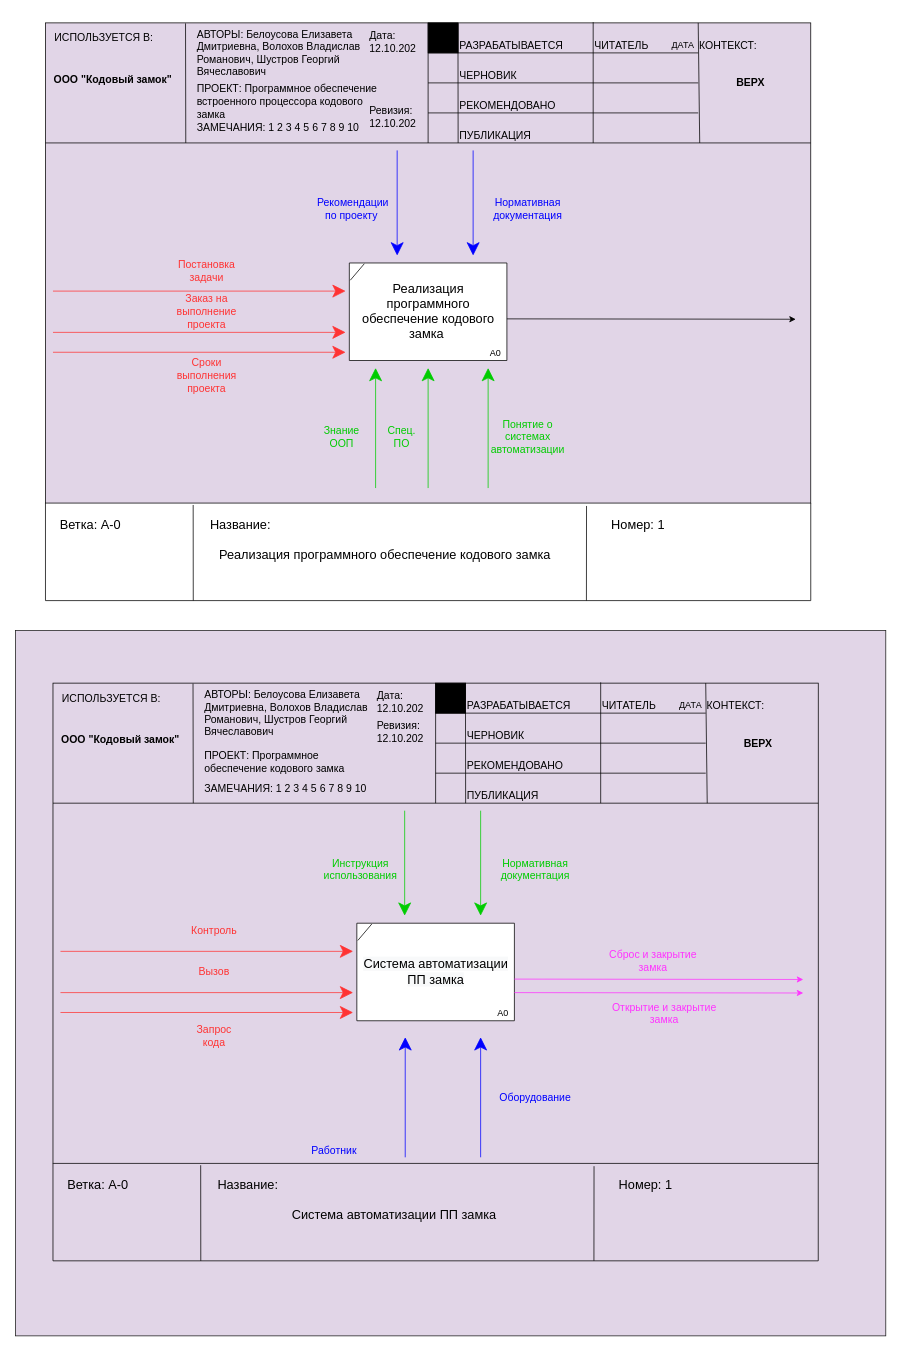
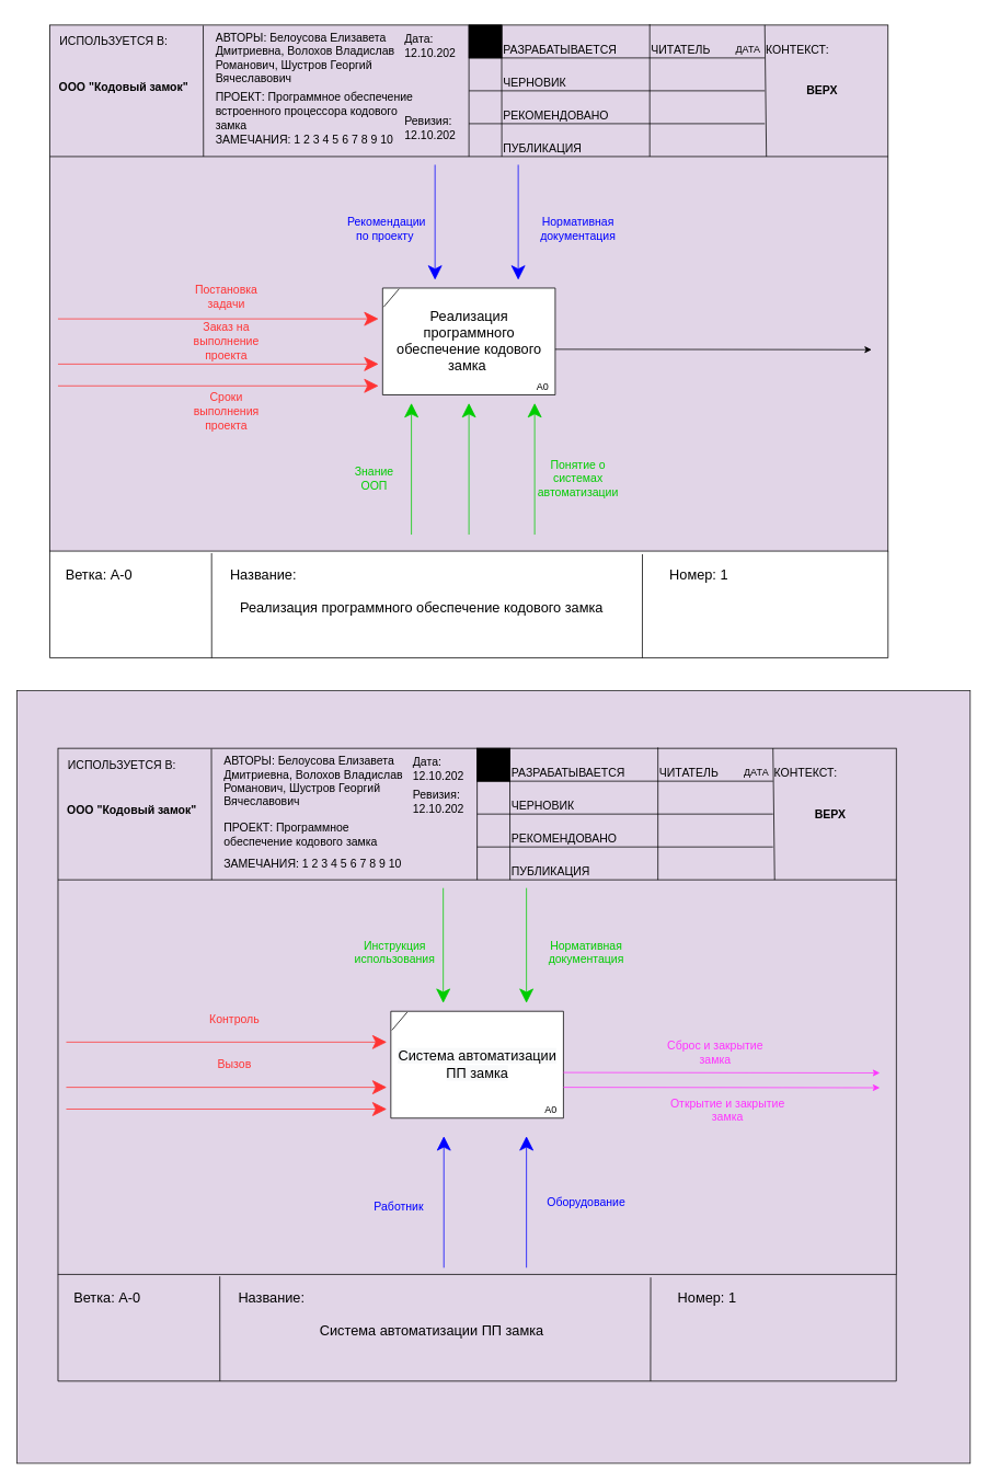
- <mxCell id="56" value="&lt;span style=&quot;color: rgb(0 , 204 , 0) ; font-size: 14px&quot;&gt;Спец. &lt;br&gt;ПО&lt;/span&gt;" style="text;html=1;strokeColor=none;fillColor=none;align=center;verticalAlign=middle;whiteSpace=wrap;rounded=0;" vertex="1" parent="1"><mxGeometry x="500" y="574" width="70" height="16" as="geometry" /></mxCell>
- <mxCell id="111" value="&lt;font style=&quot;font-size: 14px&quot; color=&quot;#ff3333&quot;&gt;Запрос кода&lt;/font&gt;" style="text;html=1;strokeColor=none;fillColor=none;align=center;verticalAlign=middle;whiteSpace=wrap;rounded=0;" vertex="1" parent="1"><mxGeometry x="250" y="1370" width="70" height="20" as="geometry" /></mxCell>
- <mxCell id="117" value="&lt;span style=&quot;font-size: 14px&quot;&gt;&lt;font color=&quot;#0000ff&quot;&gt;Работник&lt;/font&gt;&lt;/span&gt;" style="text;html=1;strokeColor=none;fillColor=none;align=center;verticalAlign=middle;whiteSpace=wrap;rounded=0;" vertex="1" parent="1"><mxGeometry x="410" y="1525" width="70" height="16" as="geometry" /></mxCell>
+ <mxCell id="117" value="&lt;span style=&quot;font-size: 14px&quot;&gt;&lt;font color=&quot;#0000ff&quot;&gt;Работник&lt;/font&gt;&lt;/span&gt;" style="text;html=1;strokeColor=none;fillColor=none;align=center;verticalAlign=middle;whiteSpace=wrap;rounded=0;" vertex="1" parent="1"><mxGeometry x="450" y="1460" width="70" height="16" as="geometry" /></mxCell>
